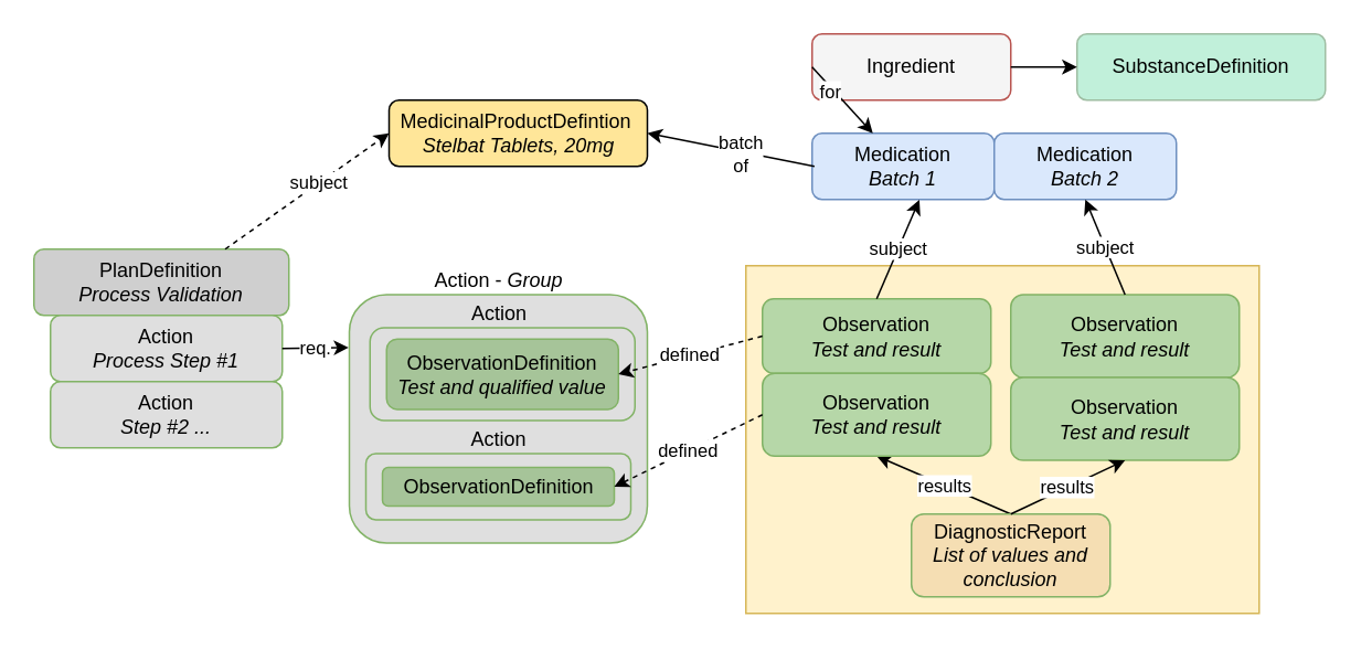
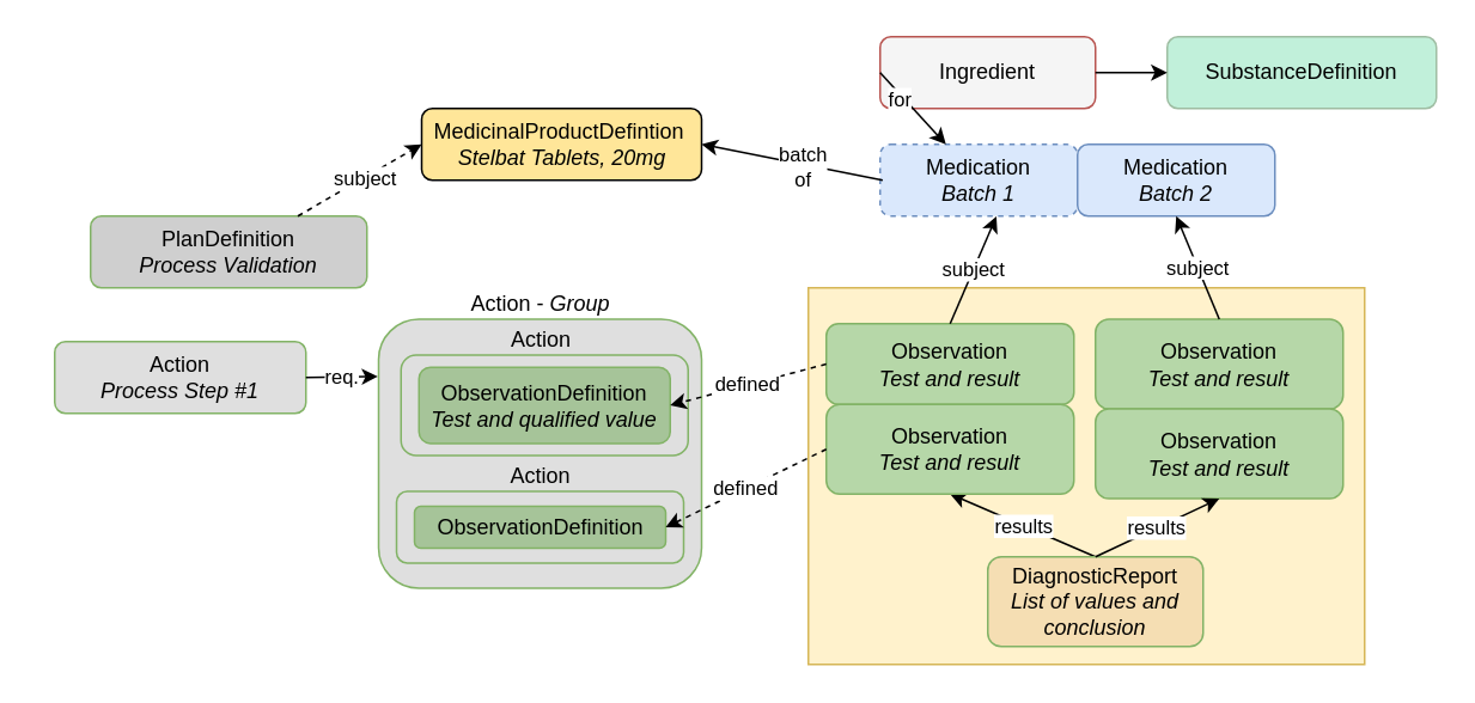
- <mxCell id="11" value="Medication&lt;br&gt;&lt;i&gt;Batch 1&lt;/i&gt;" style="rounded=1;whiteSpace=wrap;html=1;fontSize=12;glass=0;strokeWidth=1;shadow=0;fillColor=#dae8fc;strokeColor=#6c8ebf;" parent="1" vertex="1"><mxGeometry x="490" y="80" width="110" height="40" as="geometry" /></mxCell>
+ <mxCell id="11" value="Medication&lt;br&gt;&lt;i&gt;Batch 1&lt;/i&gt;" style="rounded=1;whiteSpace=wrap;html=1;fontSize=12;glass=0;strokeWidth=1;shadow=0;fillColor=#dae8fc;strokeColor=#6c8ebf;dashed=1;" parent="1" vertex="1"><mxGeometry x="490" y="80" width="110" height="40" as="geometry" /></mxCell>
- <mxCell id="5" value="PlanDefinition&lt;br&gt;&lt;i&gt;Process Validation&lt;/i&gt;" style="rounded=1;whiteSpace=wrap;html=1;fontSize=12;glass=0;strokeWidth=1;shadow=0;fillColor=#cfcfcf;strokeColor=#82b366;" parent="1" vertex="1"><mxGeometry x="20" y="150" width="154" height="40" as="geometry" /></mxCell>
+ <mxCell id="5" value="PlanDefinition&lt;br&gt;&lt;i&gt;Process Validation&lt;/i&gt;" style="rounded=1;whiteSpace=wrap;html=1;fontSize=12;glass=0;strokeWidth=1;shadow=0;fillColor=#cfcfcf;strokeColor=#82b366;" parent="1" vertex="1"><mxGeometry x="50" y="120" width="154" height="40" as="geometry" /></mxCell>
- <mxCell id="8" value="Action&lt;br&gt;&lt;i&gt;Step #2 ...&lt;/i&gt;" style="rounded=1;whiteSpace=wrap;html=1;fontSize=12;glass=0;strokeWidth=1;shadow=0;fillColor=#dfdfdf;strokeColor=#82b366;" parent="1" vertex="1"><mxGeometry x="30" y="230" width="140" height="40" as="geometry" /></mxCell>
